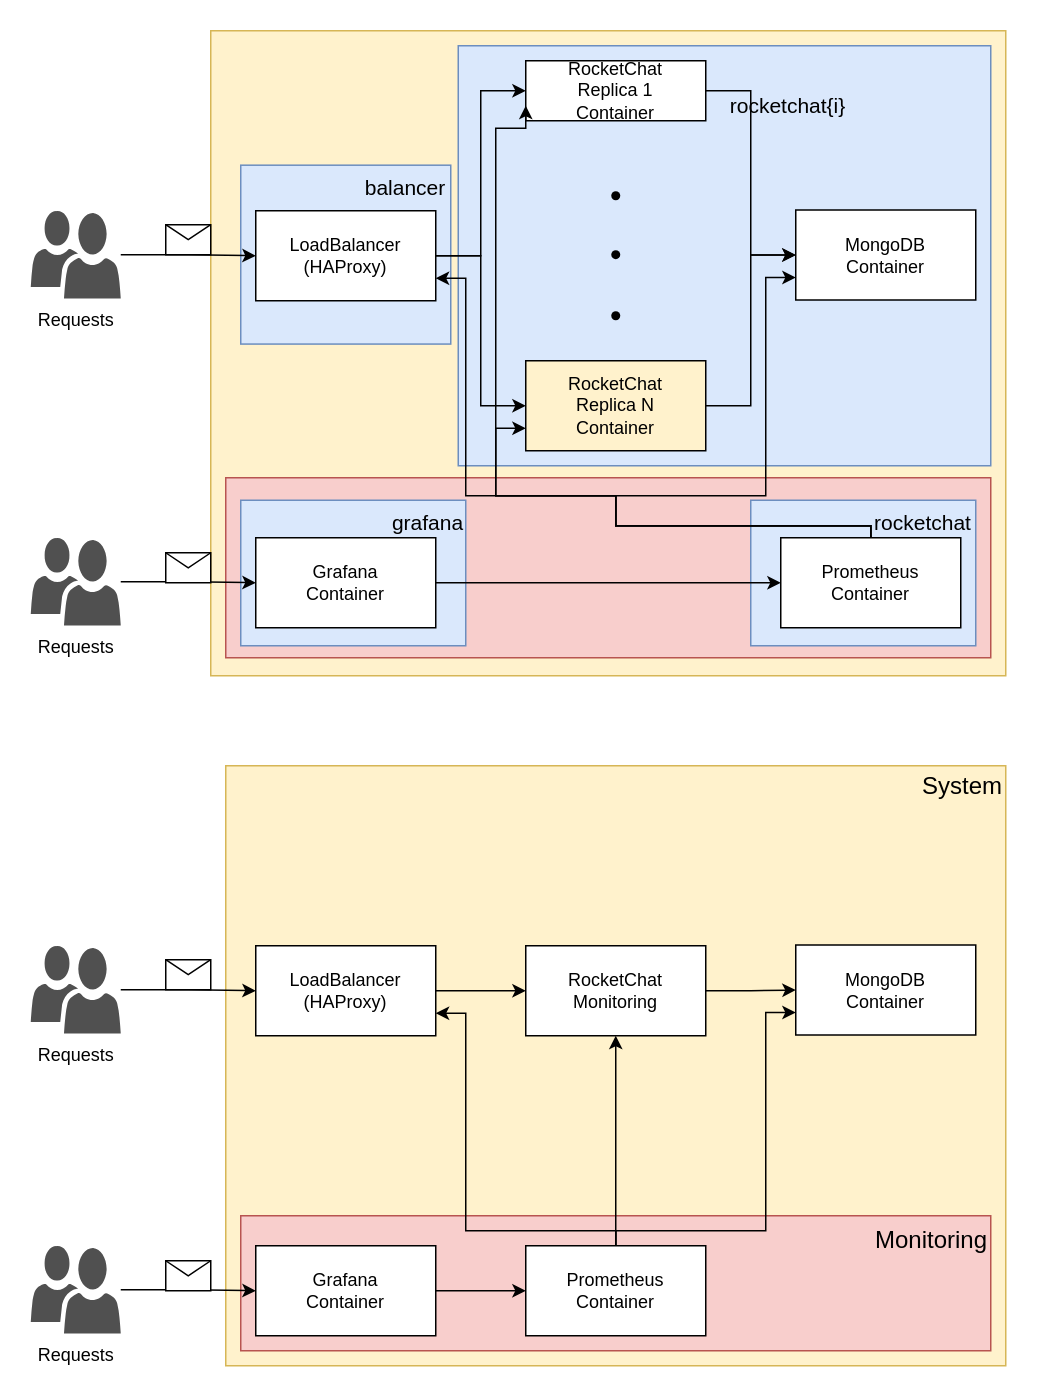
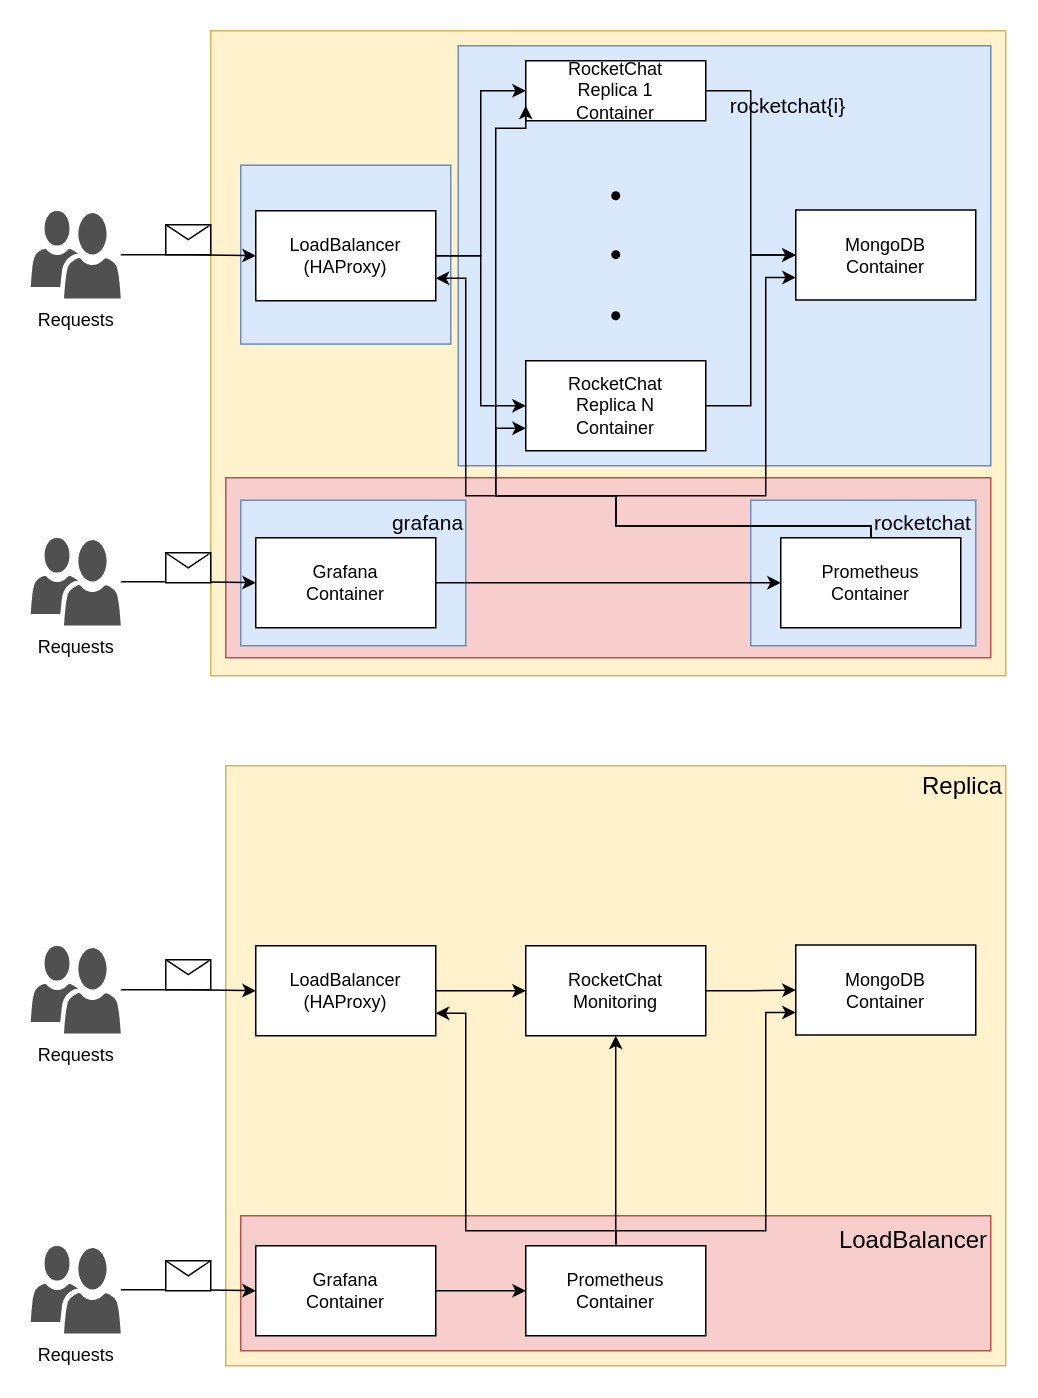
- <mxCell id="54" value="balancer" style="text;html=1;strokeColor=none;fillColor=none;align=center;verticalAlign=middle;whiteSpace=wrap;rounded=0;fontSize=14;" vertex="1" parent="1"><mxGeometry x="240" y="109.5" width="60" height="30" as="geometry" /></mxCell>
- <mxCell id="14" value="&lt;div&gt;RocketChat&lt;/div&gt;&lt;div&gt;Replica N&lt;br&gt;&lt;/div&gt;&lt;div&gt;Container&lt;br&gt;&lt;/div&gt;" style="rounded=0;whiteSpace=wrap;html=1;fillColor=#fff2cc;" parent="1" vertex="1"><mxGeometry x="350" y="240" width="120" height="60" as="geometry" /></mxCell>
+ <mxCell id="14" value="&lt;div&gt;RocketChat&lt;/div&gt;&lt;div&gt;Replica N&lt;br&gt;&lt;/div&gt;&lt;div&gt;Container&lt;br&gt;&lt;/div&gt;" style="rounded=0;whiteSpace=wrap;html=1;" parent="1" vertex="1"><mxGeometry x="350" y="240" width="120" height="60" as="geometry" /></mxCell>
- <mxCell id="32" value="&lt;div align=&quot;right&quot;&gt;&lt;font style=&quot;font-size: 16px&quot;&gt;System&lt;/font&gt;&lt;/div&gt;&lt;div&gt;&lt;br&gt;&lt;/div&gt;&lt;div&gt;&lt;br&gt;&lt;/div&gt;&lt;div&gt;&lt;br&gt;&lt;/div&gt;&lt;div&gt;&lt;br&gt;&lt;/div&gt;&lt;div&gt;&lt;br&gt;&lt;/div&gt;&lt;div&gt;&lt;br&gt;&lt;/div&gt;&lt;div&gt;&lt;br&gt;&lt;/div&gt;&lt;div&gt;&lt;br&gt;&lt;/div&gt;&lt;div&gt;&lt;br&gt;&lt;/div&gt;&lt;div&gt;&lt;br&gt;&lt;/div&gt;&lt;div&gt;&lt;br&gt;&lt;/div&gt;&lt;div&gt;&lt;br&gt;&lt;/div&gt;&lt;div&gt;&lt;br&gt;&lt;/div&gt;&lt;div&gt;&lt;br&gt;&lt;/div&gt;&lt;div&gt;&lt;br&gt;&lt;/div&gt;&lt;div&gt;&lt;br&gt;&lt;/div&gt;&lt;div&gt;&lt;br&gt;&lt;/div&gt;&lt;div&gt;&lt;br&gt;&lt;/div&gt;&lt;div&gt;&lt;br&gt;&lt;/div&gt;&lt;div&gt;&lt;br&gt;&lt;/div&gt;&lt;div&gt;&lt;br&gt;&lt;/div&gt;&lt;div&gt;&lt;br&gt;&lt;/div&gt;&lt;div&gt;&lt;br&gt;&lt;/div&gt;&lt;div&gt;&lt;br&gt;&lt;/div&gt;&lt;div&gt;&lt;br&gt;&lt;/div&gt;&lt;div&gt;&lt;br&gt;&lt;/div&gt;" style="rounded=0;whiteSpace=wrap;html=1;fillColor=#fff2cc;strokeColor=#d6b656;align=right;" parent="1" vertex="1"><mxGeometry x="150" y="510" width="520" height="400" as="geometry" /></mxCell>
+ <mxCell id="32" value="&lt;div align=&quot;right&quot;&gt;&lt;font style=&quot;font-size: 16px&quot;&gt;Replica&lt;/font&gt;&lt;/div&gt;&lt;div&gt;&lt;br&gt;&lt;/div&gt;&lt;div&gt;&lt;br&gt;&lt;/div&gt;&lt;div&gt;&lt;br&gt;&lt;/div&gt;&lt;div&gt;&lt;br&gt;&lt;/div&gt;&lt;div&gt;&lt;br&gt;&lt;/div&gt;&lt;div&gt;&lt;br&gt;&lt;/div&gt;&lt;div&gt;&lt;br&gt;&lt;/div&gt;&lt;div&gt;&lt;br&gt;&lt;/div&gt;&lt;div&gt;&lt;br&gt;&lt;/div&gt;&lt;div&gt;&lt;br&gt;&lt;/div&gt;&lt;div&gt;&lt;br&gt;&lt;/div&gt;&lt;div&gt;&lt;br&gt;&lt;/div&gt;&lt;div&gt;&lt;br&gt;&lt;/div&gt;&lt;div&gt;&lt;br&gt;&lt;/div&gt;&lt;div&gt;&lt;br&gt;&lt;/div&gt;&lt;div&gt;&lt;br&gt;&lt;/div&gt;&lt;div&gt;&lt;br&gt;&lt;/div&gt;&lt;div&gt;&lt;br&gt;&lt;/div&gt;&lt;div&gt;&lt;br&gt;&lt;/div&gt;&lt;div&gt;&lt;br&gt;&lt;/div&gt;&lt;div&gt;&lt;br&gt;&lt;/div&gt;&lt;div&gt;&lt;br&gt;&lt;/div&gt;&lt;div&gt;&lt;br&gt;&lt;/div&gt;&lt;div&gt;&lt;br&gt;&lt;/div&gt;&lt;div&gt;&lt;br&gt;&lt;/div&gt;&lt;div&gt;&lt;br&gt;&lt;/div&gt;" style="rounded=0;whiteSpace=wrap;html=1;fillColor=#fff2cc;strokeColor=#d6b656;align=right;" parent="1" vertex="1"><mxGeometry x="150" y="510" width="520" height="400" as="geometry" /></mxCell>
- <mxCell id="33" value="&lt;div align=&quot;right&quot;&gt;&lt;font style=&quot;font-size: 16px&quot;&gt;Monitoring&lt;/font&gt;&lt;/div&gt;&lt;div&gt;&lt;br&gt;&lt;/div&gt;&lt;div&gt;&lt;br&gt;&lt;/div&gt;&lt;div&gt;&lt;br&gt;&lt;/div&gt;&lt;div&gt;&lt;br&gt;&lt;/div&gt;" style="rounded=0;whiteSpace=wrap;html=1;fillColor=#f8cecc;strokeColor=#b85450;align=right;" parent="1" vertex="1"><mxGeometry x="160" y="810" width="500" height="90" as="geometry" /></mxCell>
+ <mxCell id="33" value="&lt;div align=&quot;right&quot;&gt;&lt;font style=&quot;font-size: 16px&quot;&gt;LoadBalancer&lt;/font&gt;&lt;/div&gt;&lt;div&gt;&lt;br&gt;&lt;/div&gt;&lt;div&gt;&lt;br&gt;&lt;/div&gt;&lt;div&gt;&lt;br&gt;&lt;/div&gt;&lt;div&gt;&lt;br&gt;&lt;/div&gt;" style="rounded=0;whiteSpace=wrap;html=1;fillColor=#f8cecc;strokeColor=#b85450;align=right;" parent="1" vertex="1"><mxGeometry x="160" y="810" width="500" height="90" as="geometry" /></mxCell>
